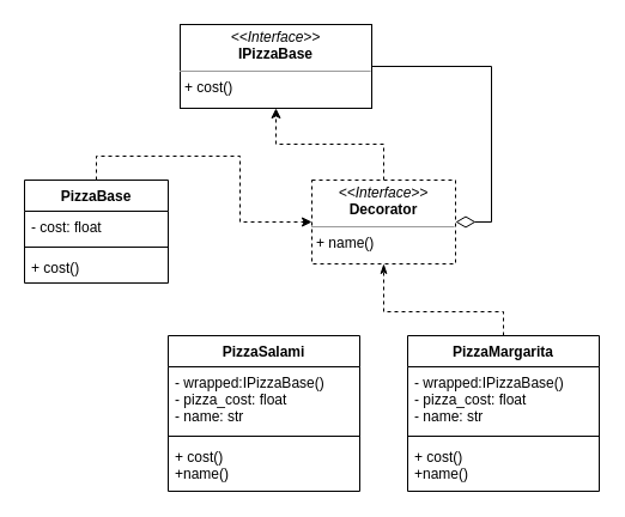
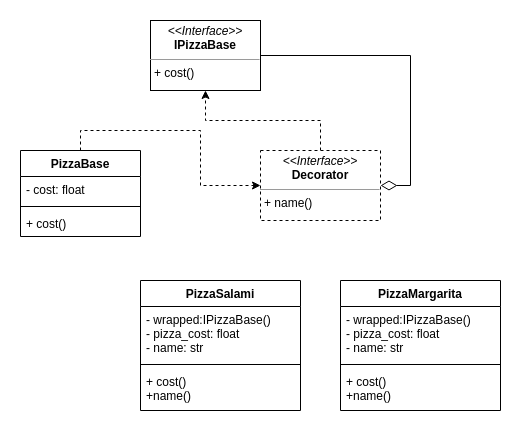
- <mxCell id="3" value="&lt;p style=&quot;margin: 0px ; margin-top: 4px ; text-align: center&quot;&gt;&lt;i&gt;&amp;lt;&amp;lt;Interface&amp;gt;&amp;gt;&lt;/i&gt;&lt;br&gt;&lt;b&gt;IPizzaBase&lt;/b&gt;&lt;/p&gt;&lt;hr size=&quot;1&quot;&gt;&lt;p style=&quot;margin: 0px ; margin-left: 4px&quot;&gt;&lt;span style=&quot;text-align: center&quot;&gt;+ cost()&lt;/span&gt;&lt;br&gt;&lt;/p&gt;" style="verticalAlign=top;align=left;overflow=fill;fontSize=12;fontFamily=Helvetica;html=1;" parent="1" vertex="1"><mxGeometry x="150" y="20" width="160" height="70" as="geometry" /></mxCell>
+ <mxCell id="3" value="&lt;p style=&quot;margin: 0px ; margin-top: 4px ; text-align: center&quot;&gt;&lt;i&gt;&amp;lt;&amp;lt;Interface&amp;gt;&amp;gt;&lt;/i&gt;&lt;br&gt;&lt;b&gt;IPizzaBase&lt;/b&gt;&lt;/p&gt;&lt;hr size=&quot;1&quot;&gt;&lt;p style=&quot;margin: 0px ; margin-left: 4px&quot;&gt;&lt;span style=&quot;text-align: center&quot;&gt;+ cost()&lt;/span&gt;&lt;br&gt;&lt;/p&gt;" style="verticalAlign=top;align=left;overflow=fill;fontSize=12;fontFamily=Helvetica;html=1;" parent="1" vertex="1"><mxGeometry x="150" y="20" width="110" height="70" as="geometry" /></mxCell>
- <mxCell id="12" style="edgeStyle=orthogonalEdgeStyle;rounded=0;orthogonalLoop=1;jettySize=auto;html=1;exitX=0.5;exitY=0;exitDx=0;exitDy=0;endArrow=classicThin;endFill=1;endSize=6;dashed=1;" edge="1" parent="1" source="13" target="5"><mxGeometry relative="1" as="geometry"><Array as="points"><mxPoint x="420" y="260" /><mxPoint x="320" y="260" /></Array></mxGeometry></mxCell>
